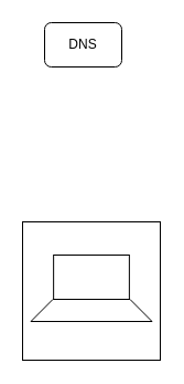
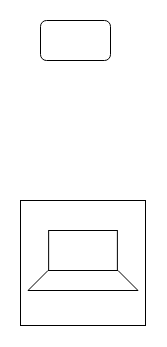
- <mxCell id="3" value="DNS" style="text;html=1;strokeColor=none;fillColor=none;align=center;verticalAlign=middle;whiteSpace=wrap;rounded=0;" vertex="1" parent="1"><mxGeometry x="45" y="25" width="60" height="30" as="geometry" /></mxCell>
